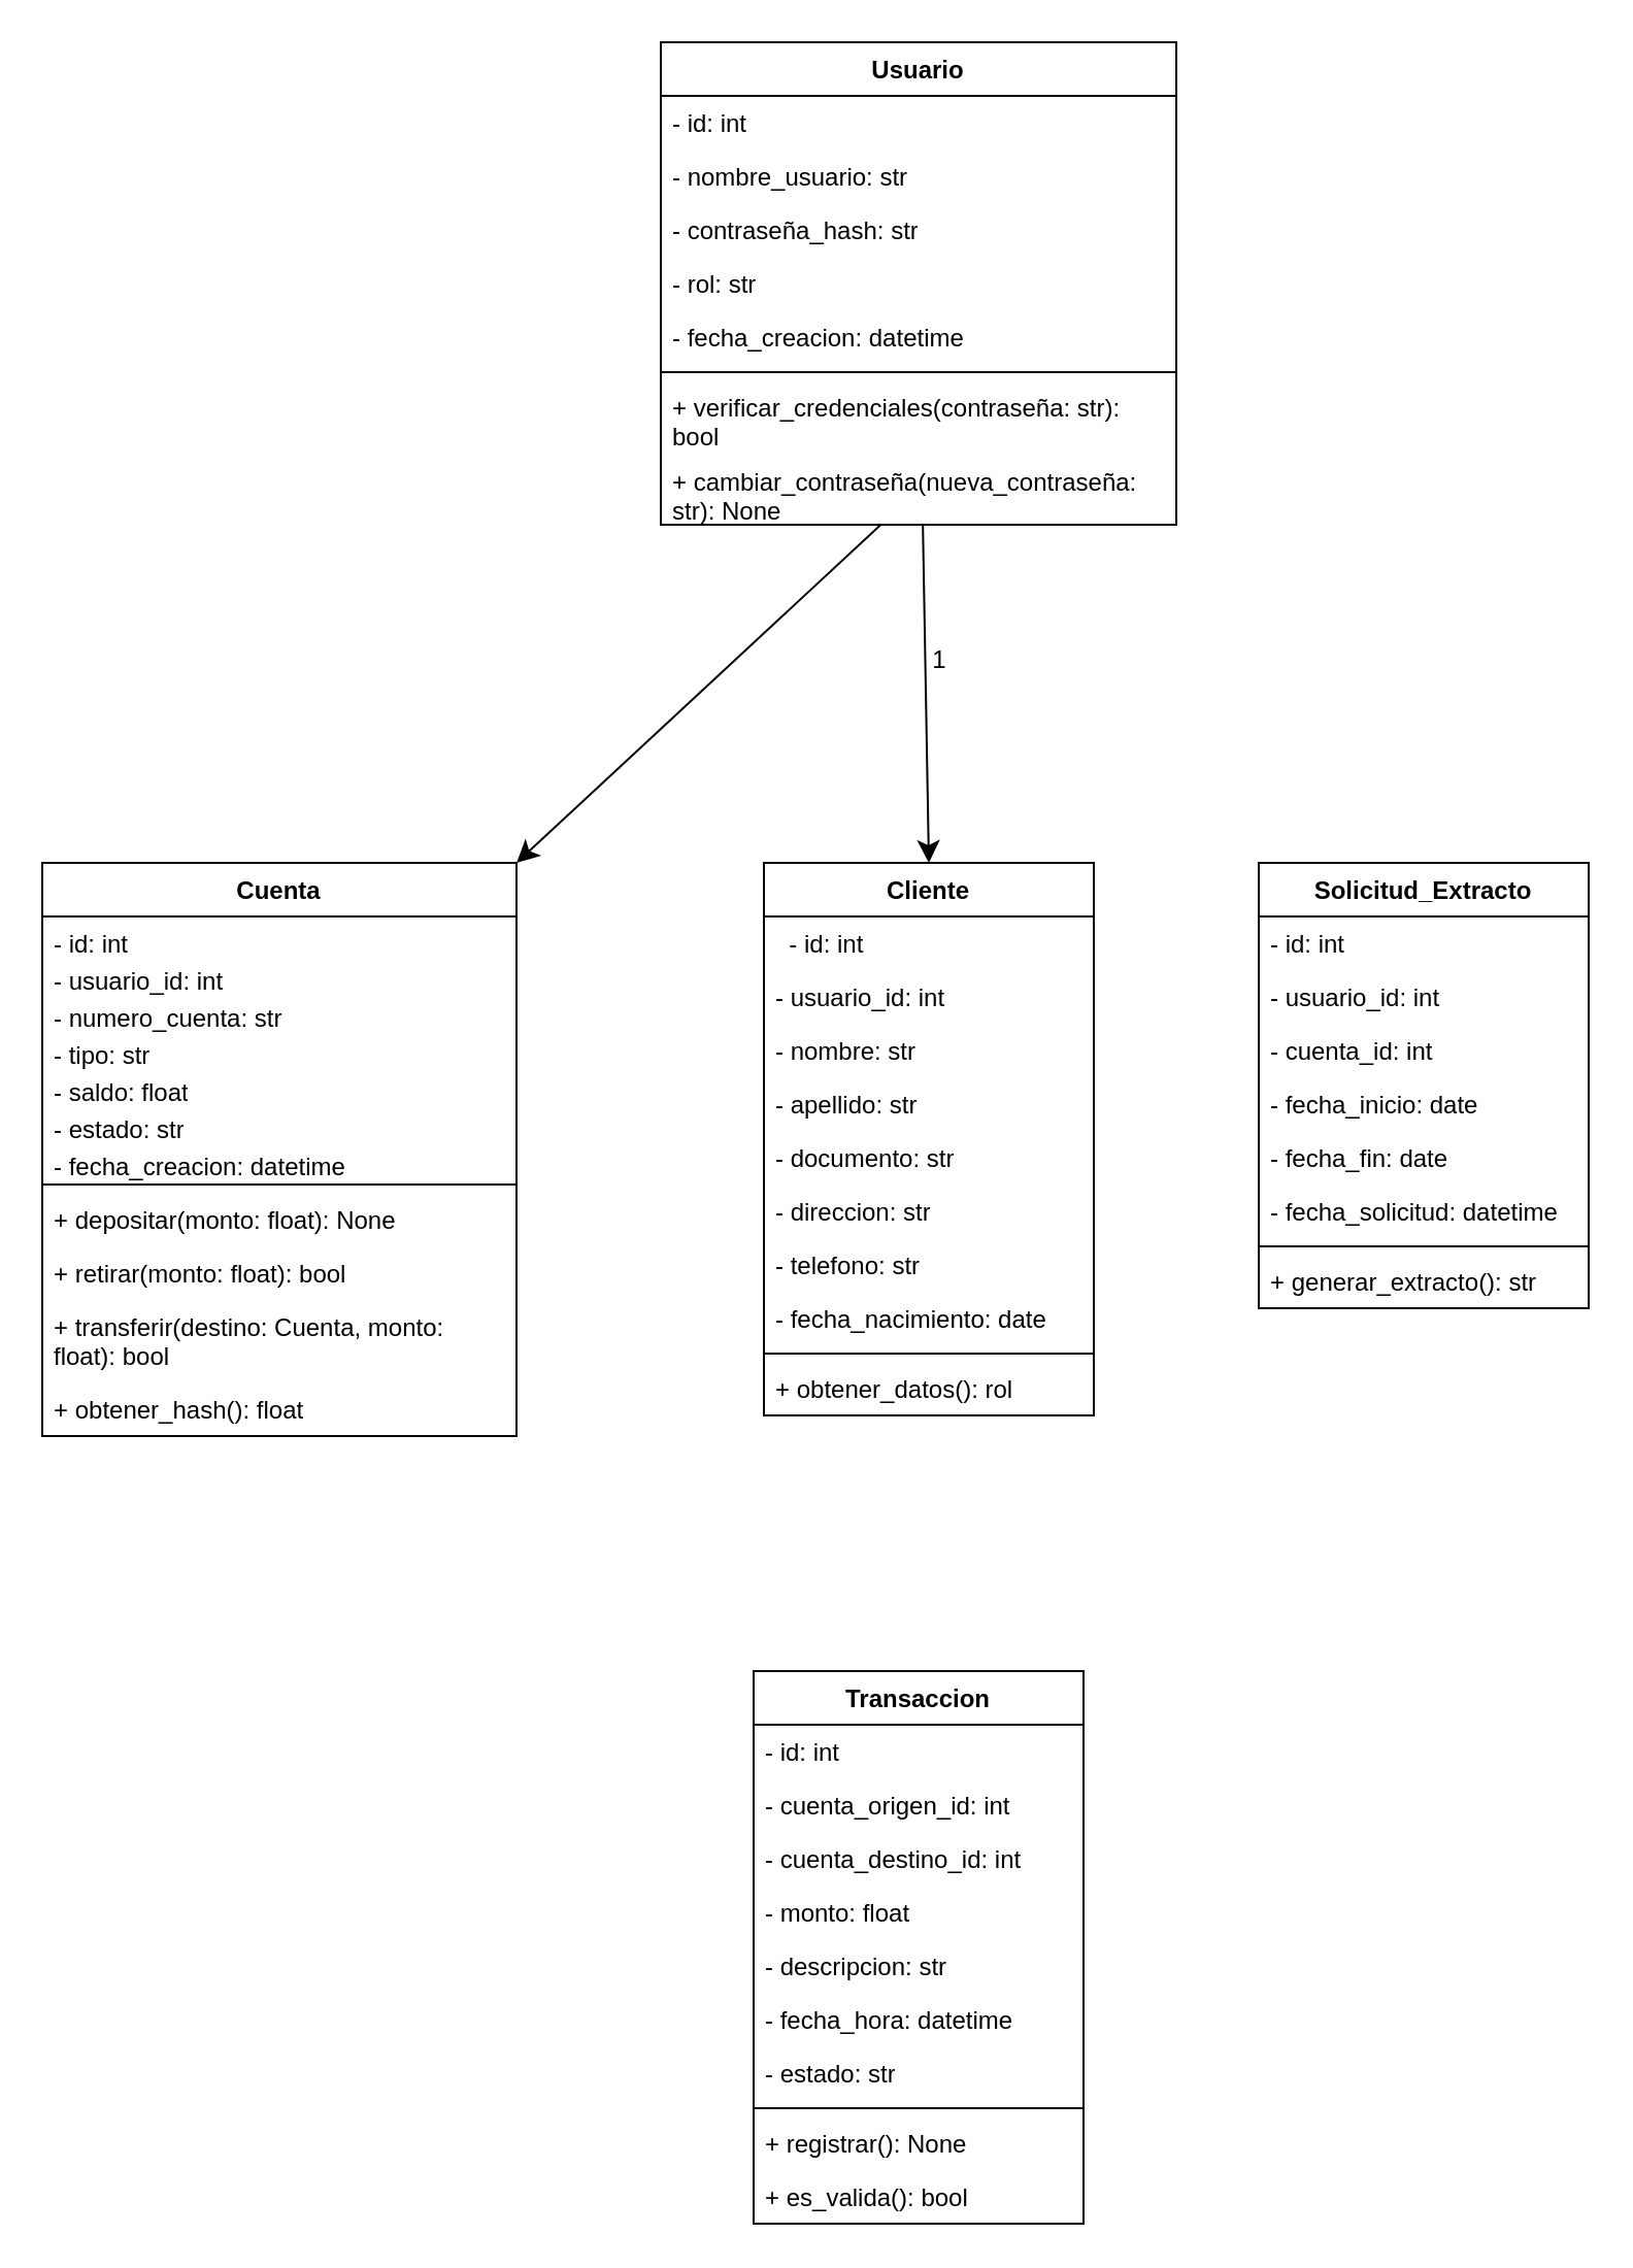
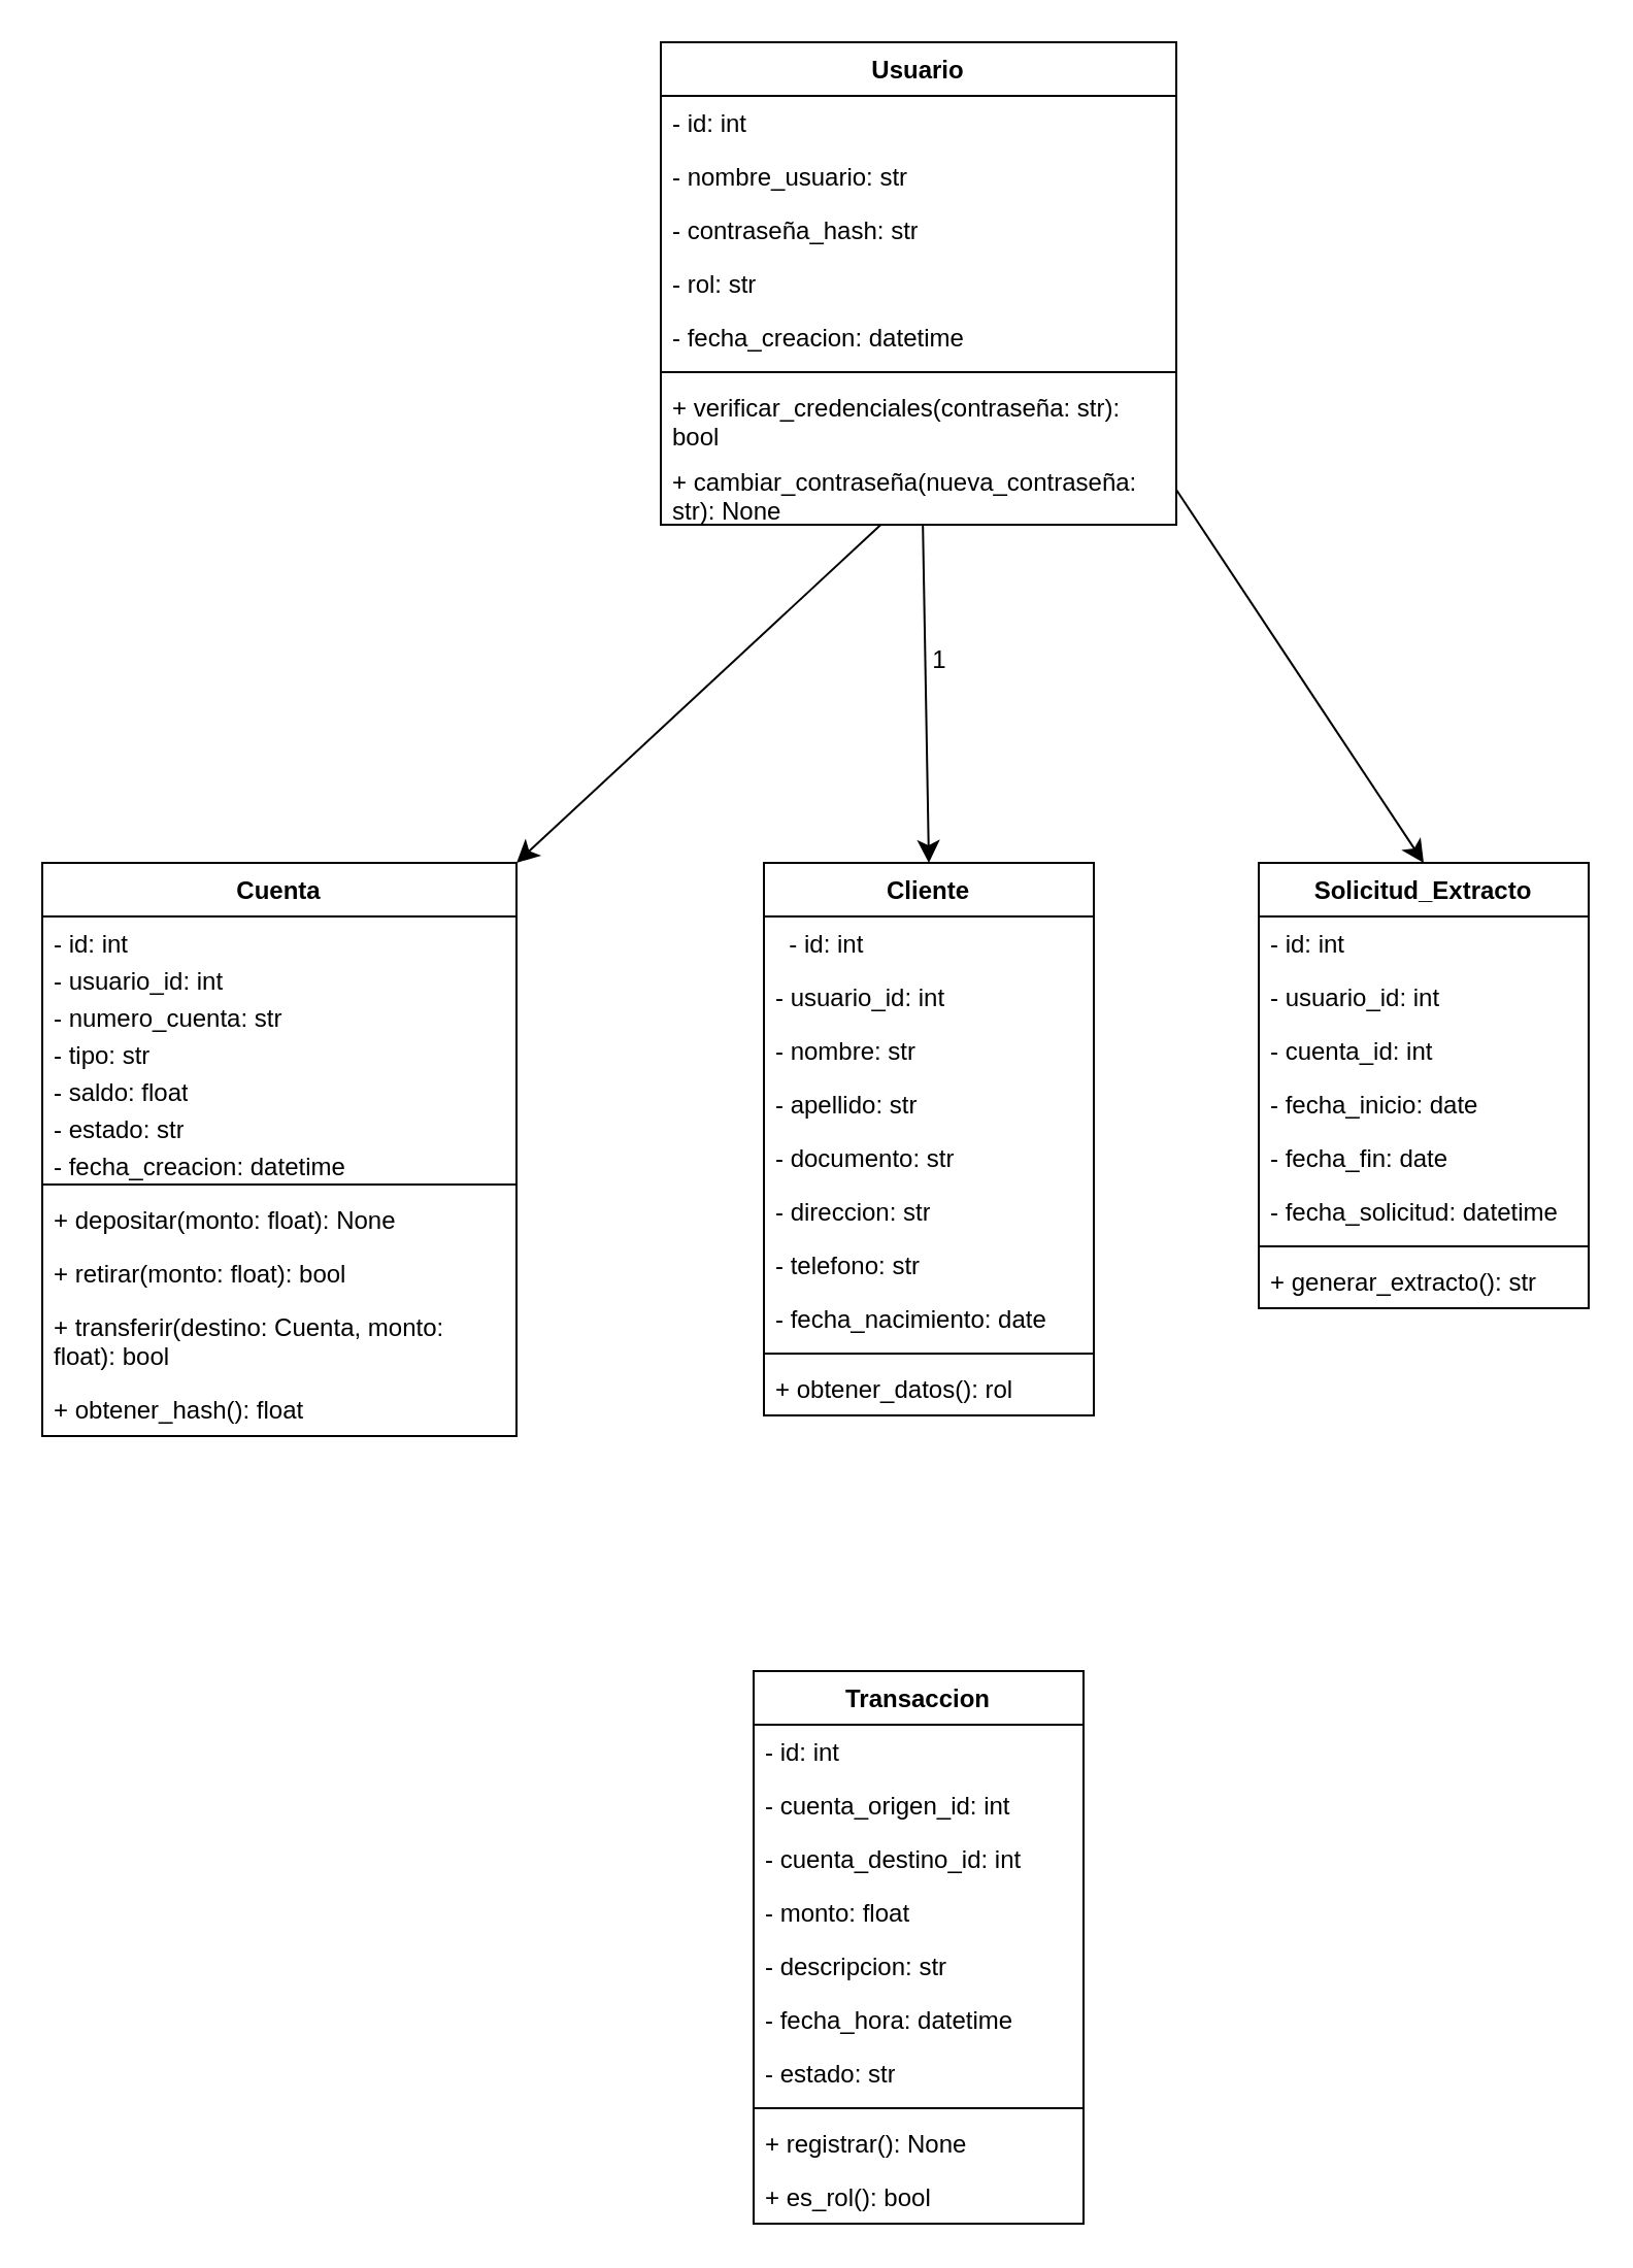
+ <mxCell id="58" style="edgeStyle=none;curved=1;rounded=0;orthogonalLoop=1;jettySize=auto;html=1;exitX=1;exitY=0.5;exitDx=0;exitDy=0;entryX=0.5;entryY=0;entryDx=0;entryDy=0;fontSize=12;startSize=8;endSize=8;" parent="1" source="32" target="13" edge="1"><mxGeometry relative="1" as="geometry" /></mxCell>
- <mxCell id="56" value="+ es_valida(): bool" style="text;strokeColor=none;fillColor=none;align=left;verticalAlign=top;spacingLeft=4;spacingRight=4;overflow=hidden;rotatable=0;points=[[0,0.5],[1,0.5]];portConstraint=eastwest;whiteSpace=wrap;html=1;" parent="46" vertex="1"><mxGeometry y="242" width="160" height="26" as="geometry" /></mxCell>
+ <mxCell id="56" value="+ es_rol(): bool" style="text;strokeColor=none;fillColor=none;align=left;verticalAlign=top;spacingLeft=4;spacingRight=4;overflow=hidden;rotatable=0;points=[[0,0.5],[1,0.5]];portConstraint=eastwest;whiteSpace=wrap;html=1;" parent="46" vertex="1"><mxGeometry y="242" width="160" height="26" as="geometry" /></mxCell>
